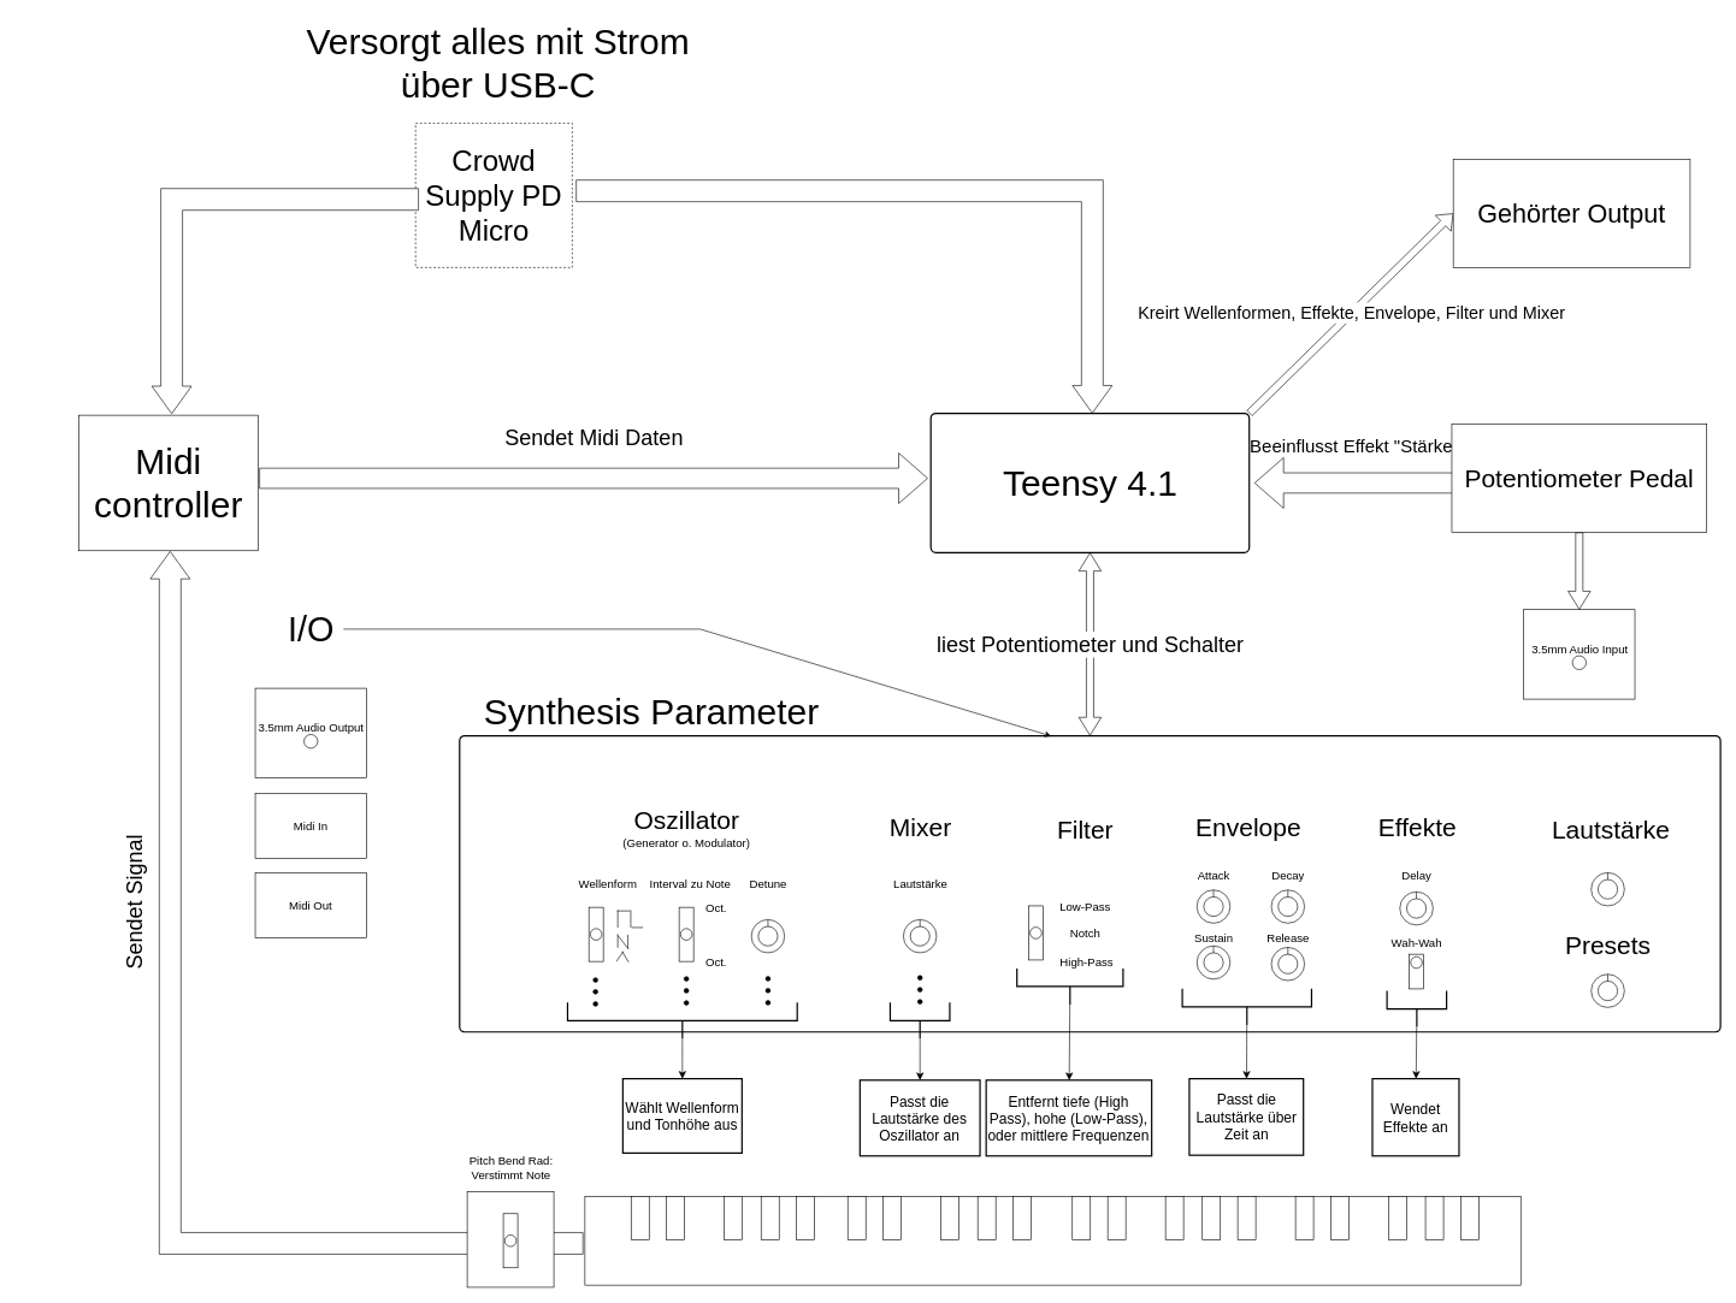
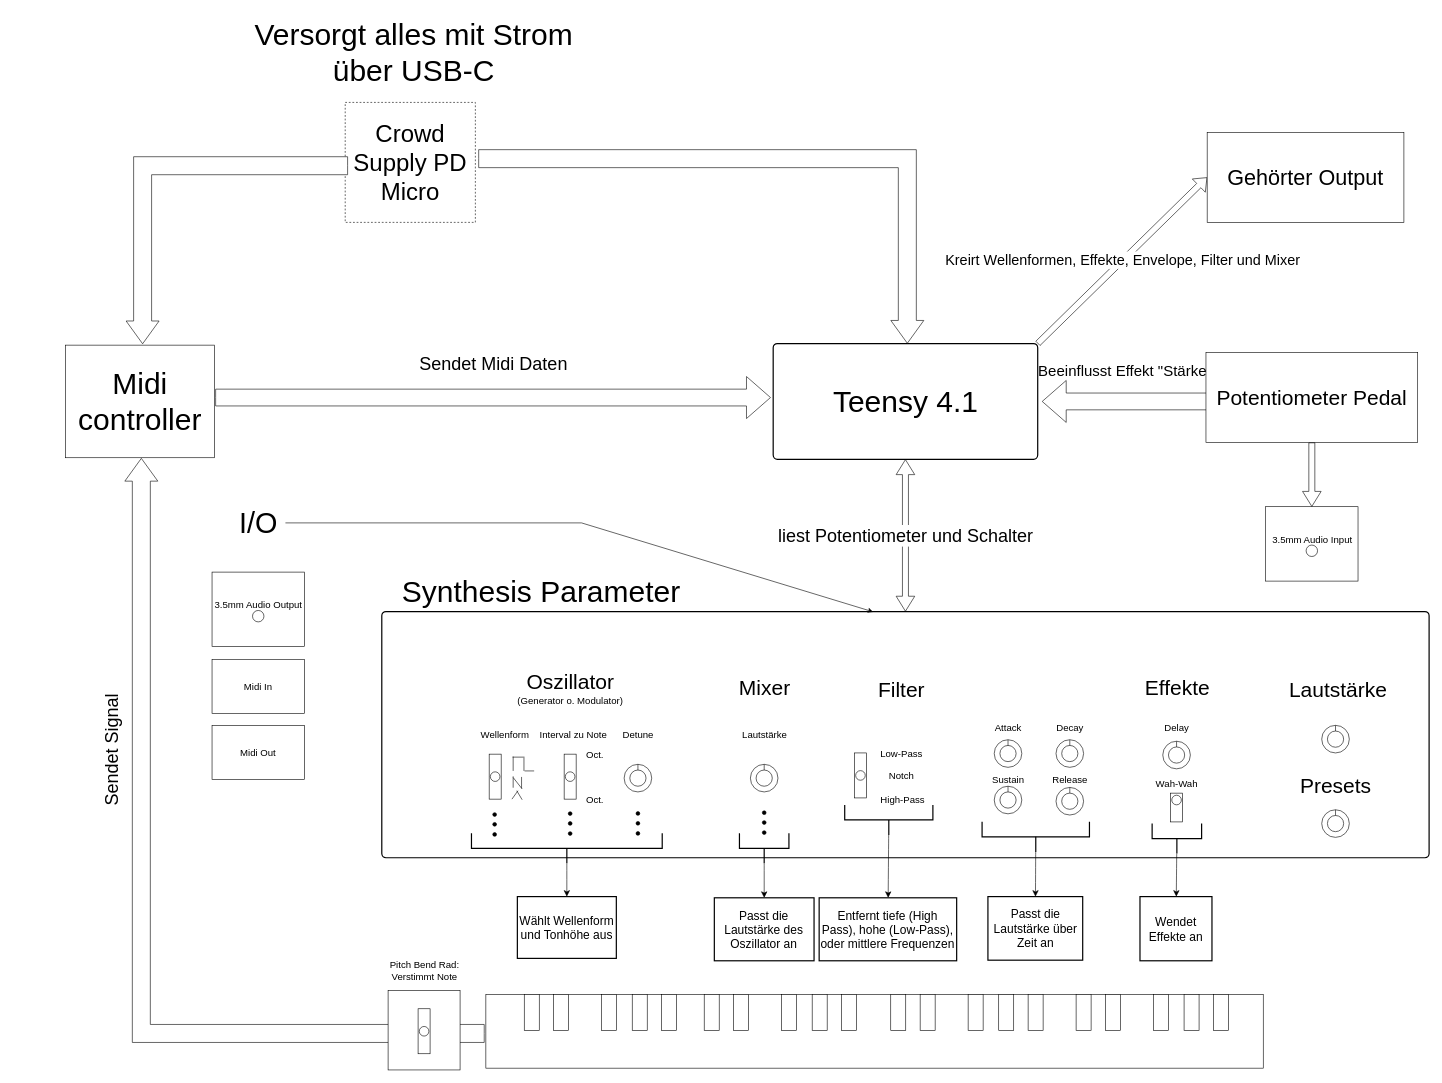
- <mxCell id="34" value="&lt;font style=&quot;font-size: 35px;&quot;&gt;Envelope&lt;/font&gt;" style="text;html=1;align=center;verticalAlign=middle;resizable=0;points=[];autosize=1;strokeColor=none;fillColor=none;fontSize=16;" parent="1" vertex="1"><mxGeometry x="1646.5" y="1118.5" width="163" height="54" as="geometry" /></mxCell>
